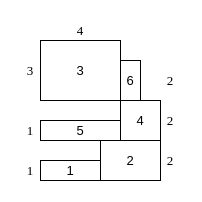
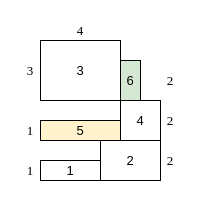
- <mxCell id="9" value="6" style="rounded=0;whiteSpace=wrap;html=1;fontSize=13;direction=west;" vertex="1" parent="1"><mxGeometry x="120" y="60" width="20" height="40" as="geometry" /></mxCell>
+ <mxCell id="9" value="6" style="rounded=0;whiteSpace=wrap;html=1;fontSize=13;direction=west;fillColor=#d5e8d4;" vertex="1" parent="1"><mxGeometry x="120" y="60" width="20" height="40" as="geometry" /></mxCell>
- <mxCell id="10" value="5" style="rounded=0;whiteSpace=wrap;html=1;fontSize=13;" vertex="1" parent="1"><mxGeometry x="40" y="120" width="80" height="20" as="geometry" /></mxCell>
+ <mxCell id="10" value="5" style="rounded=0;whiteSpace=wrap;html=1;fontSize=13;fillColor=#fff2cc;" vertex="1" parent="1"><mxGeometry x="40" y="120" width="80" height="20" as="geometry" /></mxCell>
